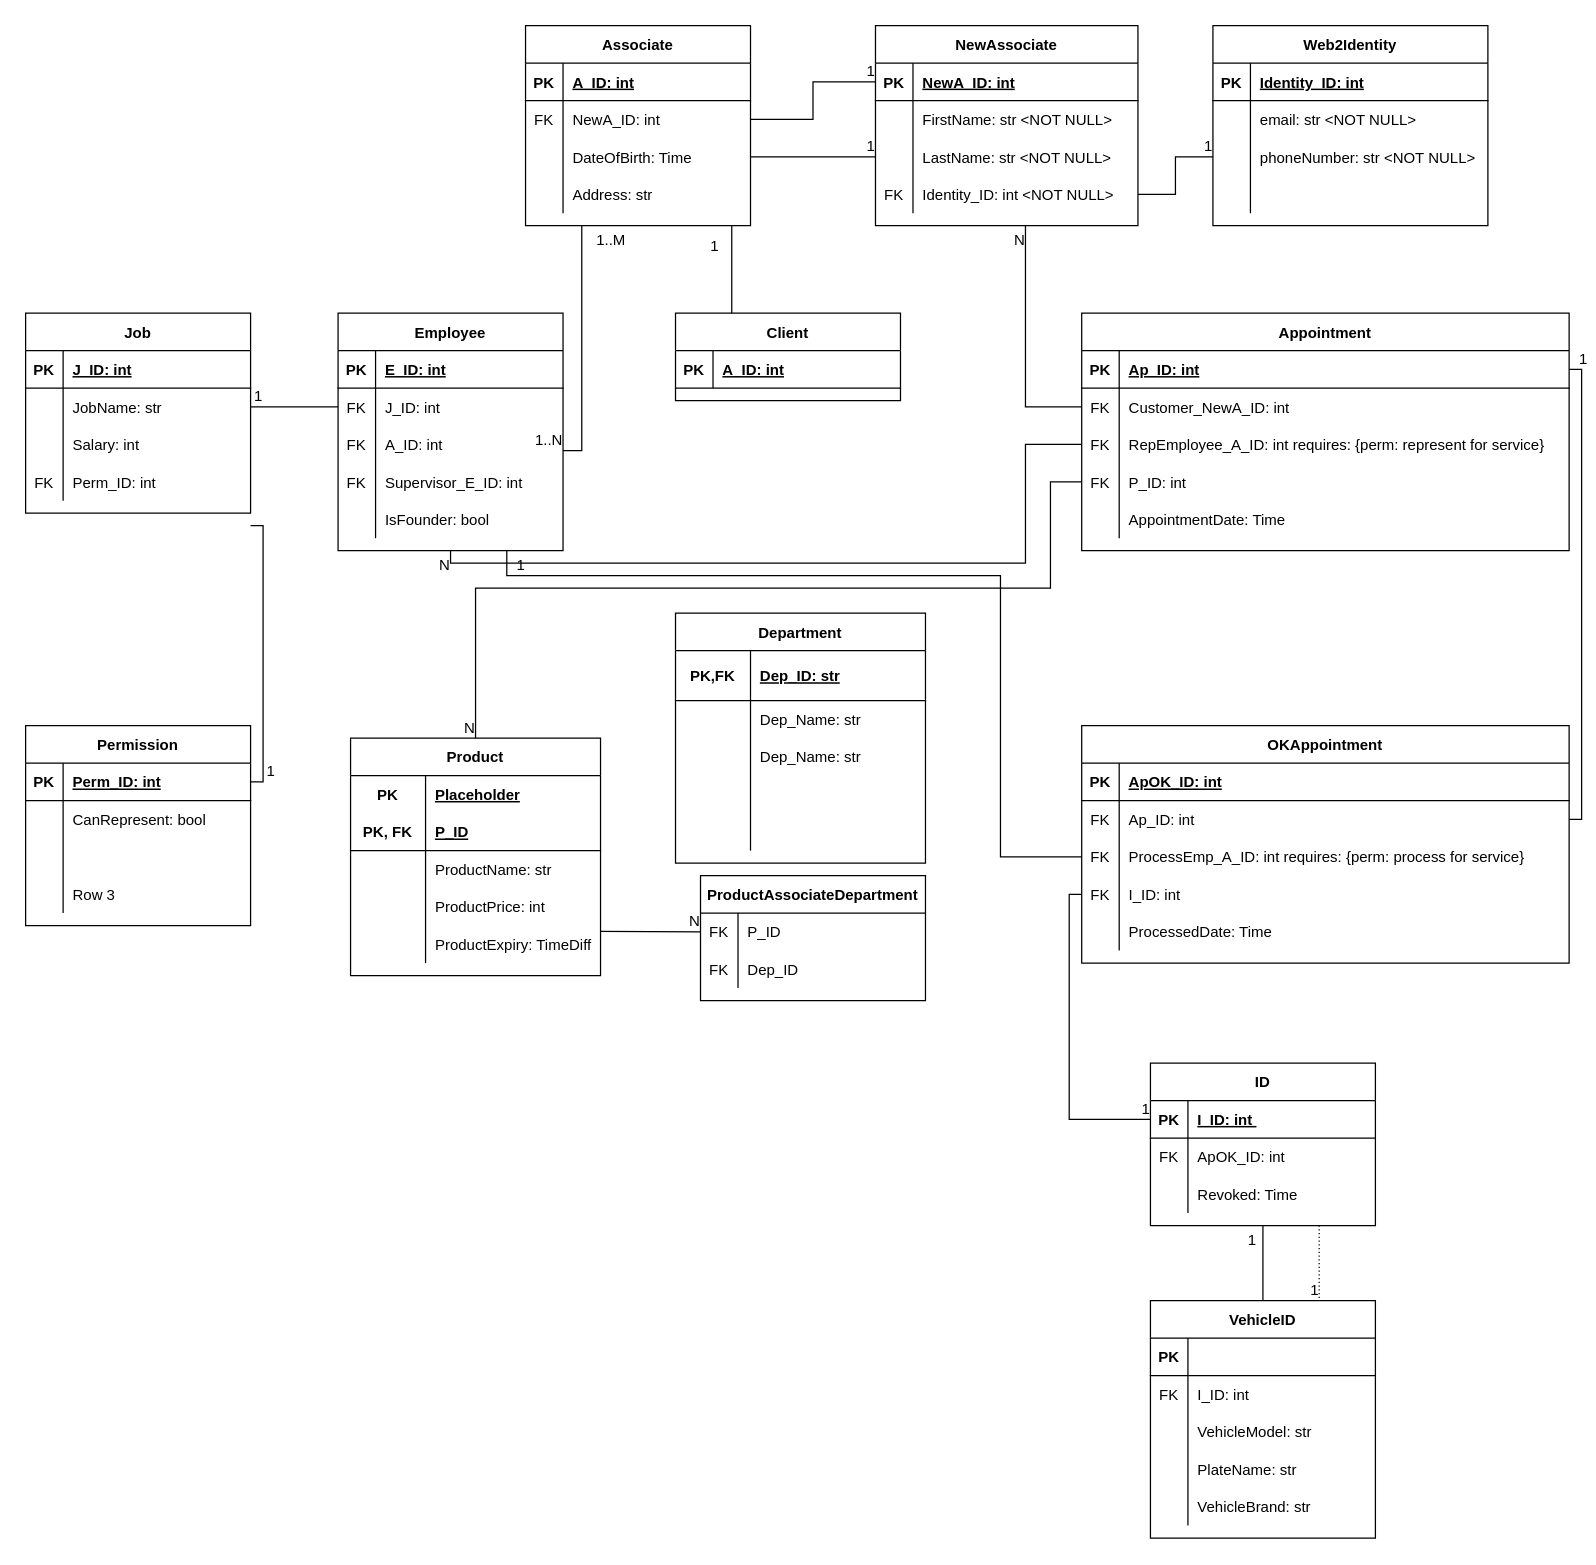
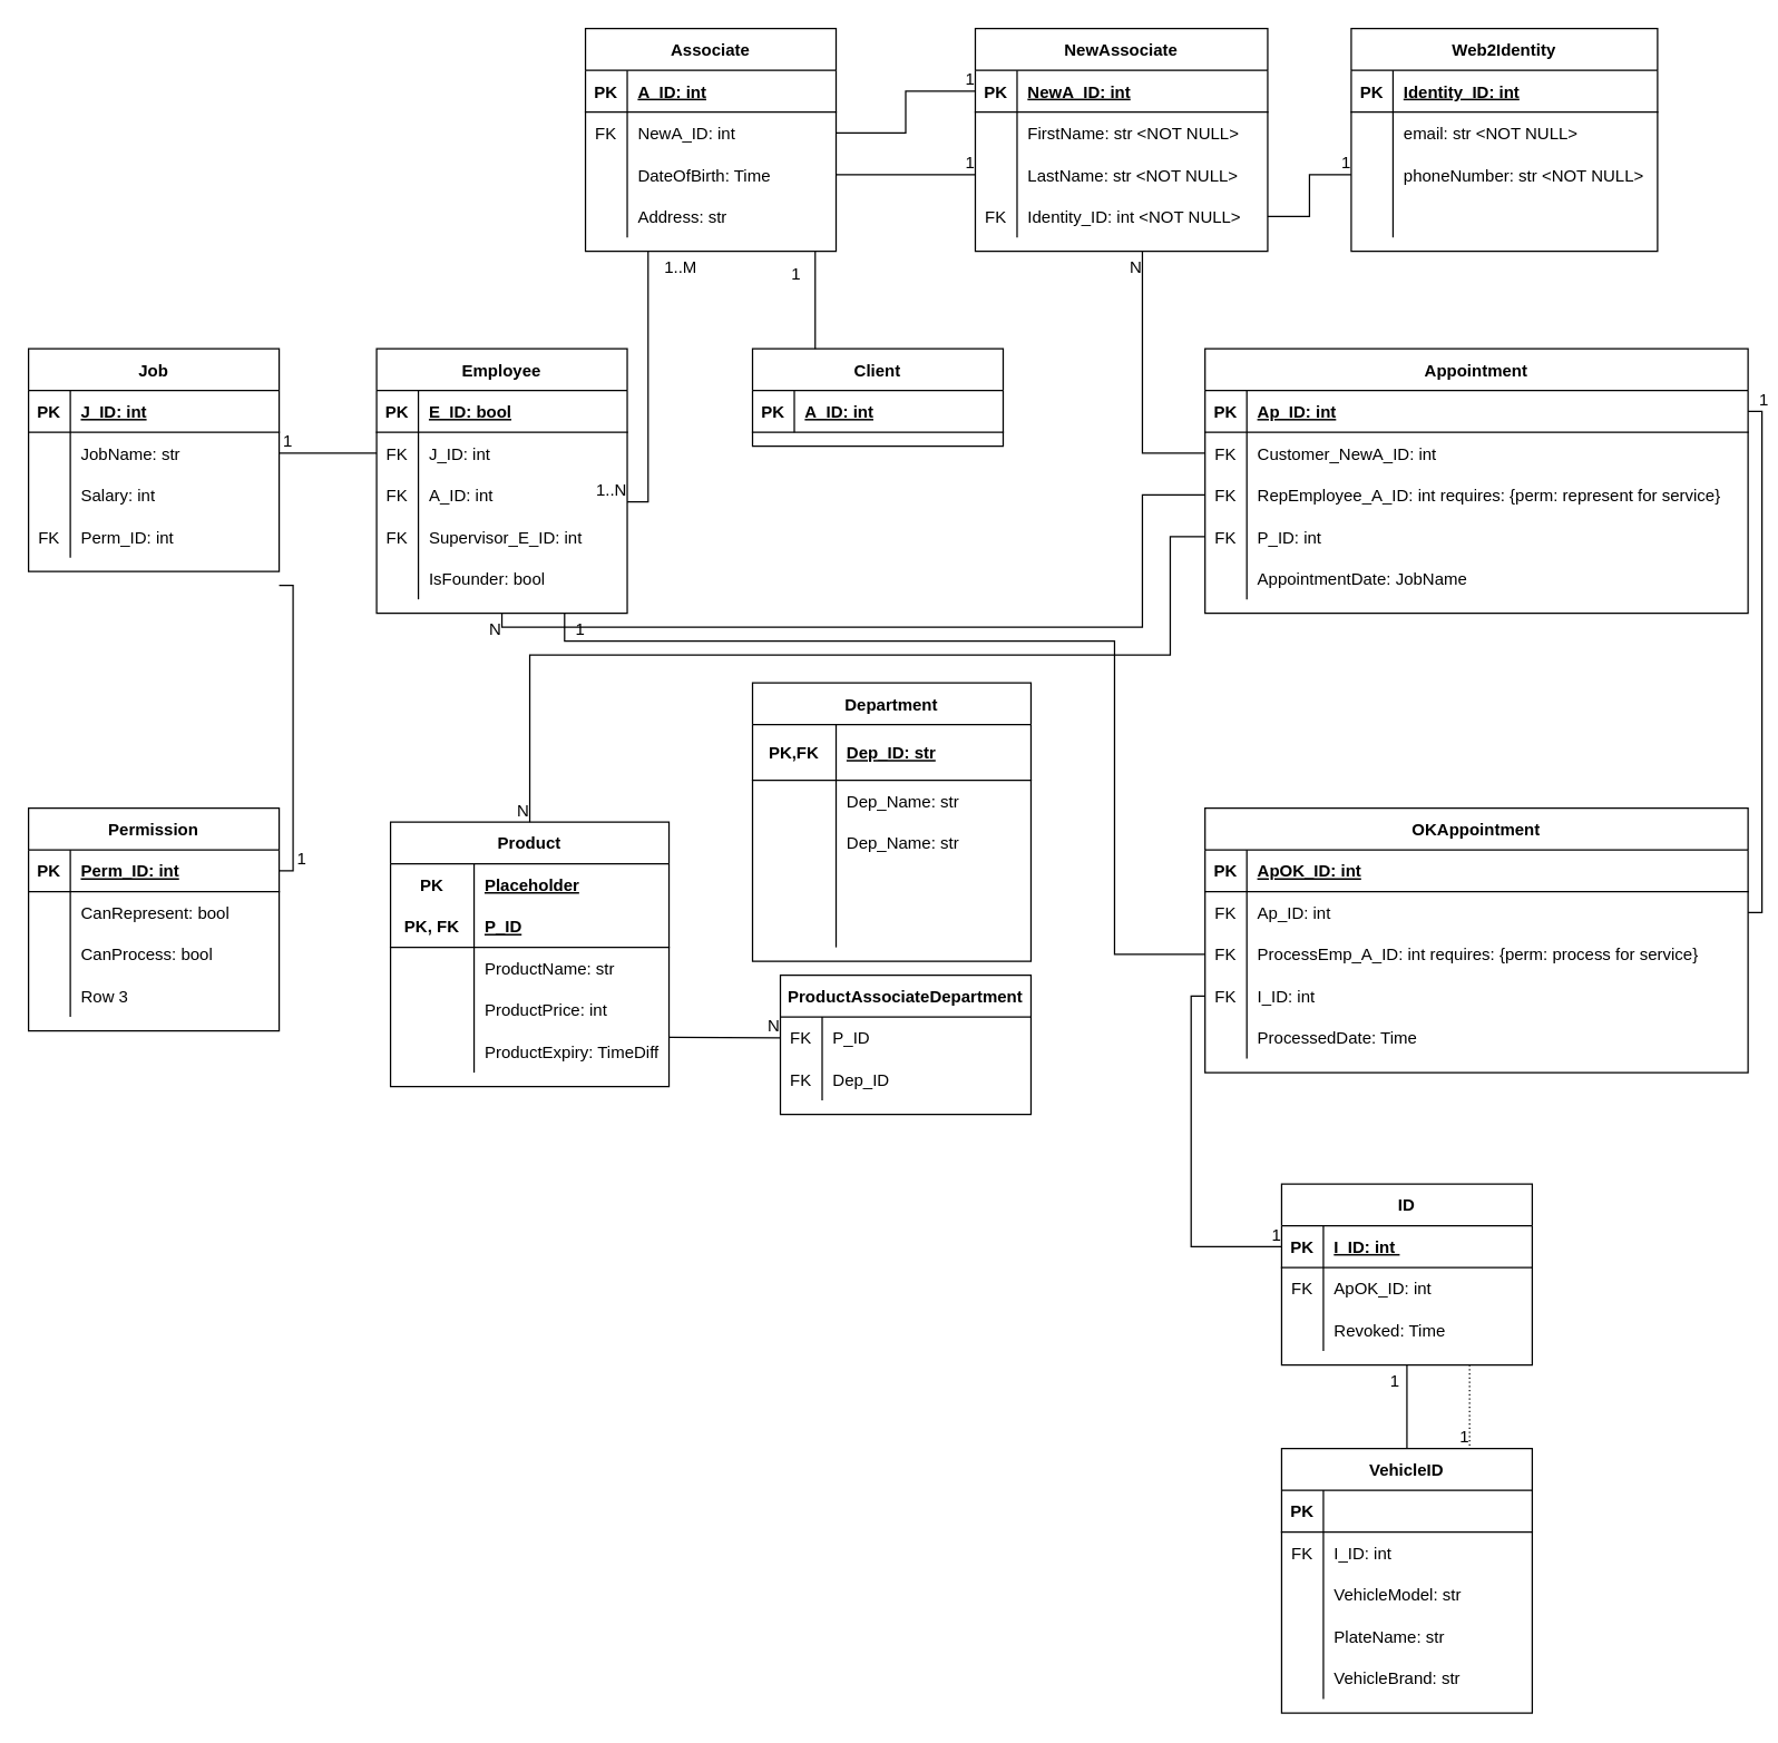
- <mxCell id="18" value="E_ID: int" style="shape=partialRectangle;connectable=0;fillColor=none;top=0;left=0;bottom=0;right=0;align=left;spacingLeft=6;fontStyle=5;overflow=hidden;" parent="16" vertex="1"><mxGeometry x="30" width="150" height="30" as="geometry"><mxRectangle width="150" height="30" as="alternateBounds" /></mxGeometry></mxCell>
+ <mxCell id="18" value="E_ID: bool" style="shape=partialRectangle;connectable=0;fillColor=none;top=0;left=0;bottom=0;right=0;align=left;spacingLeft=6;fontStyle=5;overflow=hidden;" parent="16" vertex="1"><mxGeometry x="30" width="150" height="30" as="geometry"><mxRectangle width="150" height="30" as="alternateBounds" /></mxGeometry></mxCell>
- <mxCell id="131" value="AppointmentDate: Time" style="shape=partialRectangle;connectable=0;fillColor=none;top=0;left=0;bottom=0;right=0;align=left;spacingLeft=6;overflow=hidden;" parent="129" vertex="1"><mxGeometry x="30" width="360" height="30" as="geometry"><mxRectangle width="360" height="30" as="alternateBounds" /></mxGeometry></mxCell>
+ <mxCell id="131" value="AppointmentDate: JobName" style="shape=partialRectangle;connectable=0;fillColor=none;top=0;left=0;bottom=0;right=0;align=left;spacingLeft=6;overflow=hidden;" parent="129" vertex="1"><mxGeometry x="30" width="360" height="30" as="geometry"><mxRectangle width="360" height="30" as="alternateBounds" /></mxGeometry></mxCell>
+ <mxCell id="83" value="CanProcess: bool" style="shape=partialRectangle;connectable=0;fillColor=none;top=0;left=0;bottom=0;right=0;align=left;spacingLeft=6;overflow=hidden;" parent="81" vertex="1"><mxGeometry x="30" width="150" height="30" as="geometry"><mxRectangle width="150" height="30" as="alternateBounds" /></mxGeometry></mxCell>
